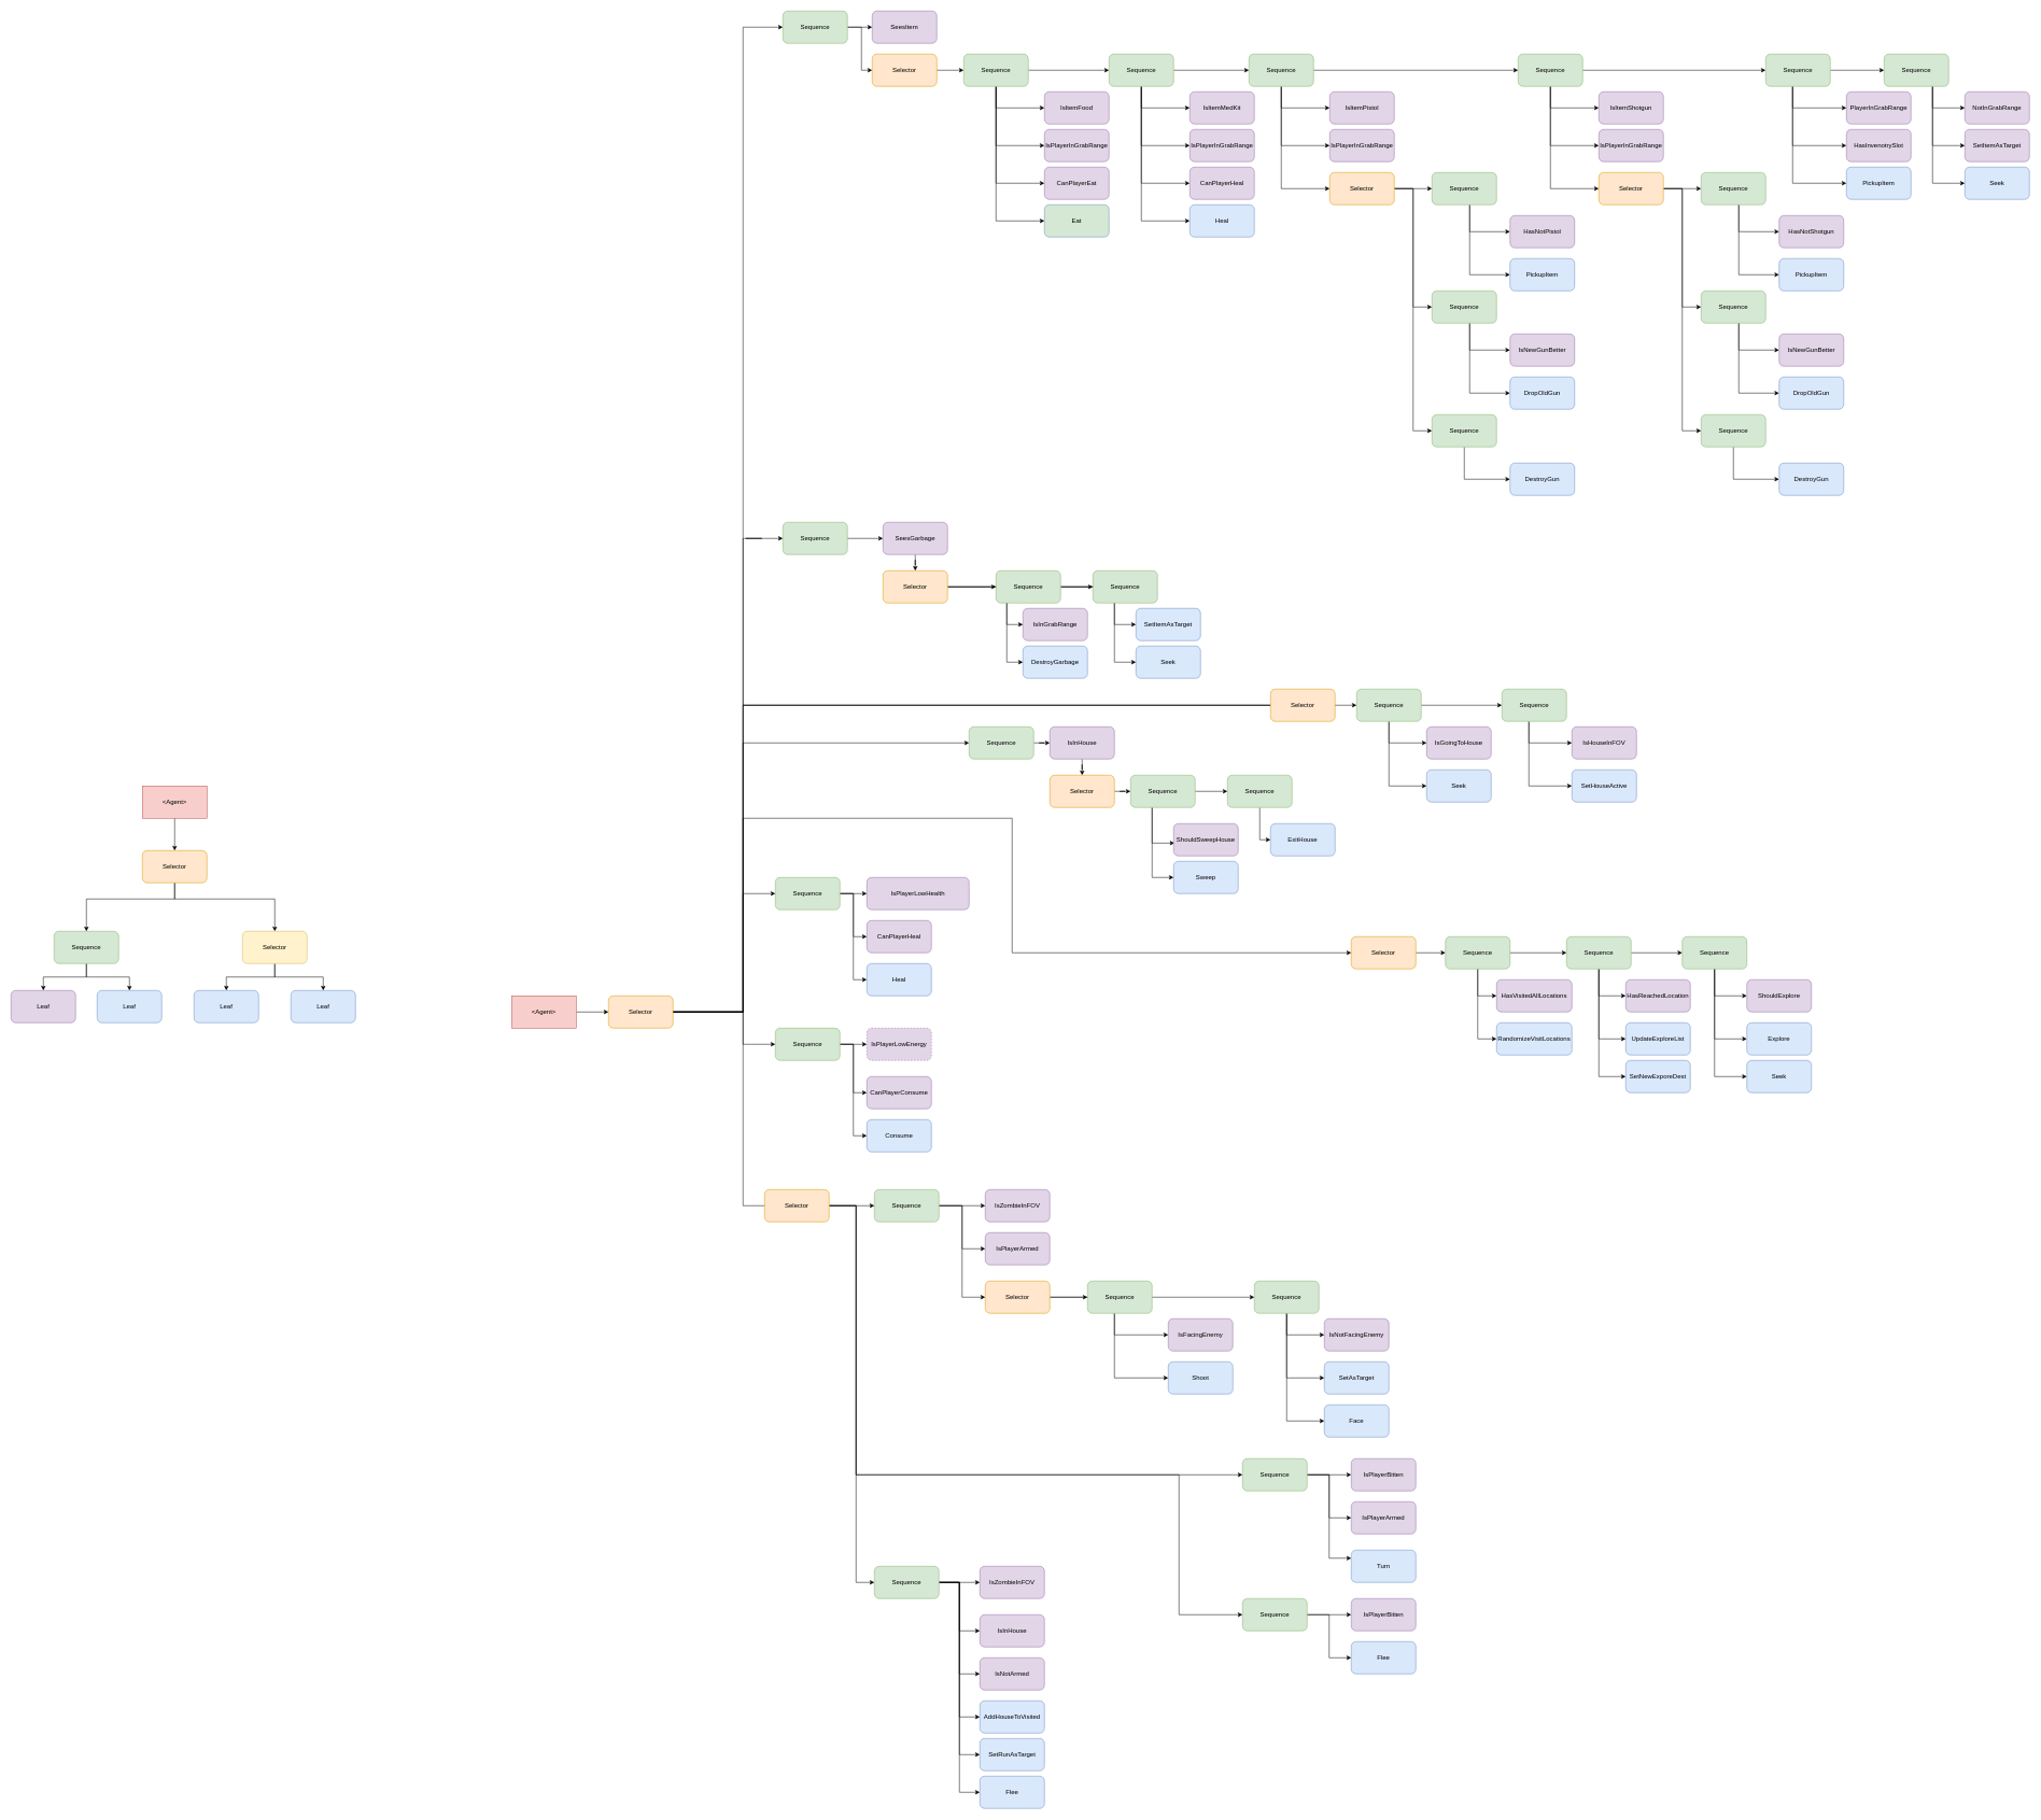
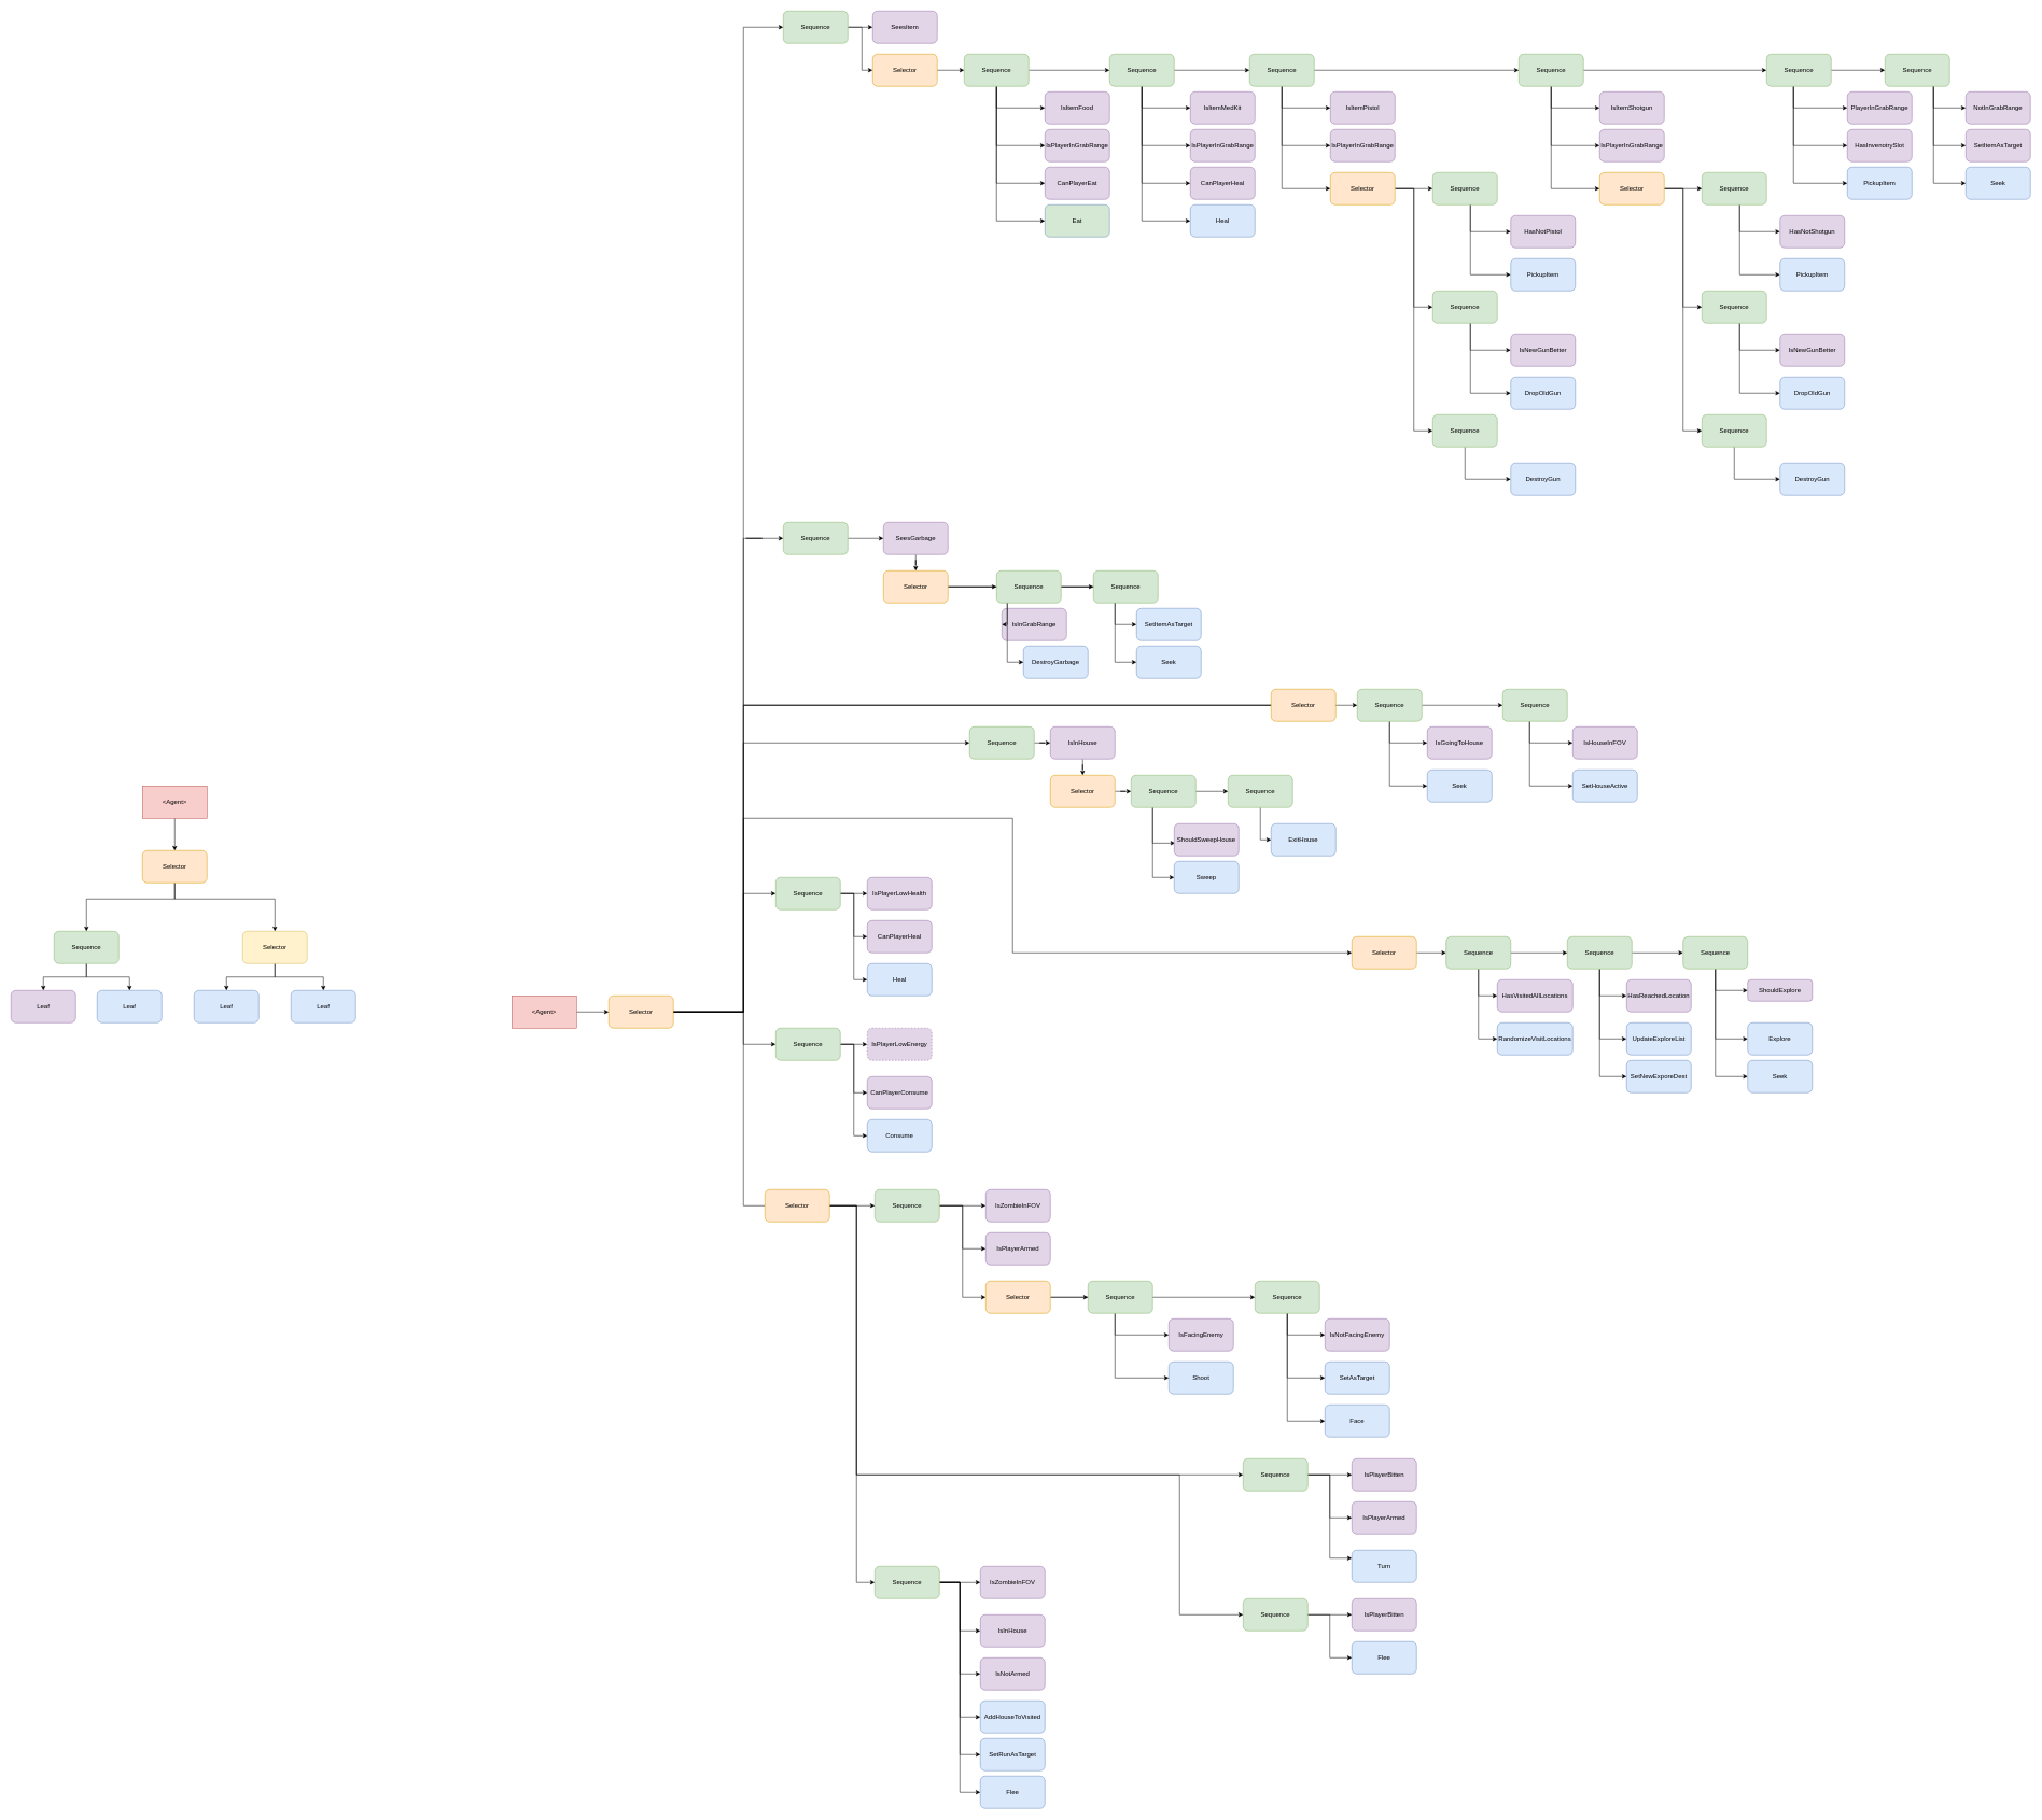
- <mxCell id="51" value="IsInGrabRange" style="rounded=1;whiteSpace=wrap;html=1;fillColor=#e1d5e7;strokeColor=#9673a6;" parent="1" vertex="1"><mxGeometry x="1900" y="1130" width="120" height="60" as="geometry" /></mxCell>
+ <mxCell id="51" value="IsInGrabRange" style="rounded=1;whiteSpace=wrap;html=1;fillColor=#e1d5e7;strokeColor=#9673a6;" parent="1" vertex="1"><mxGeometry x="1860" y="1130" width="120" height="60" as="geometry" /></mxCell>
- <mxCell id="31" value="IsPlayerLowHealth" style="rounded=1;whiteSpace=wrap;html=1;fillColor=#e1d5e7;strokeColor=#9673a6;" parent="1" vertex="1"><mxGeometry x="1610" y="1630" width="190" height="60" as="geometry" /></mxCell>
+ <mxCell id="31" value="IsPlayerLowHealth" style="rounded=1;whiteSpace=wrap;html=1;fillColor=#e1d5e7;strokeColor=#9673a6;" parent="1" vertex="1"><mxGeometry x="1610" y="1630" width="120" height="60" as="geometry" /></mxCell>
- <mxCell id="248" value="ShouldExplore" style="rounded=1;whiteSpace=wrap;html=1;fillColor=#e1d5e7;strokeColor=#9673a6;" vertex="1" parent="1"><mxGeometry x="3245" y="1820" width="120" height="60" as="geometry" /></mxCell>
+ <mxCell id="248" value="ShouldExplore" style="rounded=1;whiteSpace=wrap;html=1;fillColor=#e1d5e7;strokeColor=#9673a6;" vertex="1" parent="1"><mxGeometry x="3245" y="1820" width="120" height="40" as="geometry" /></mxCell>
